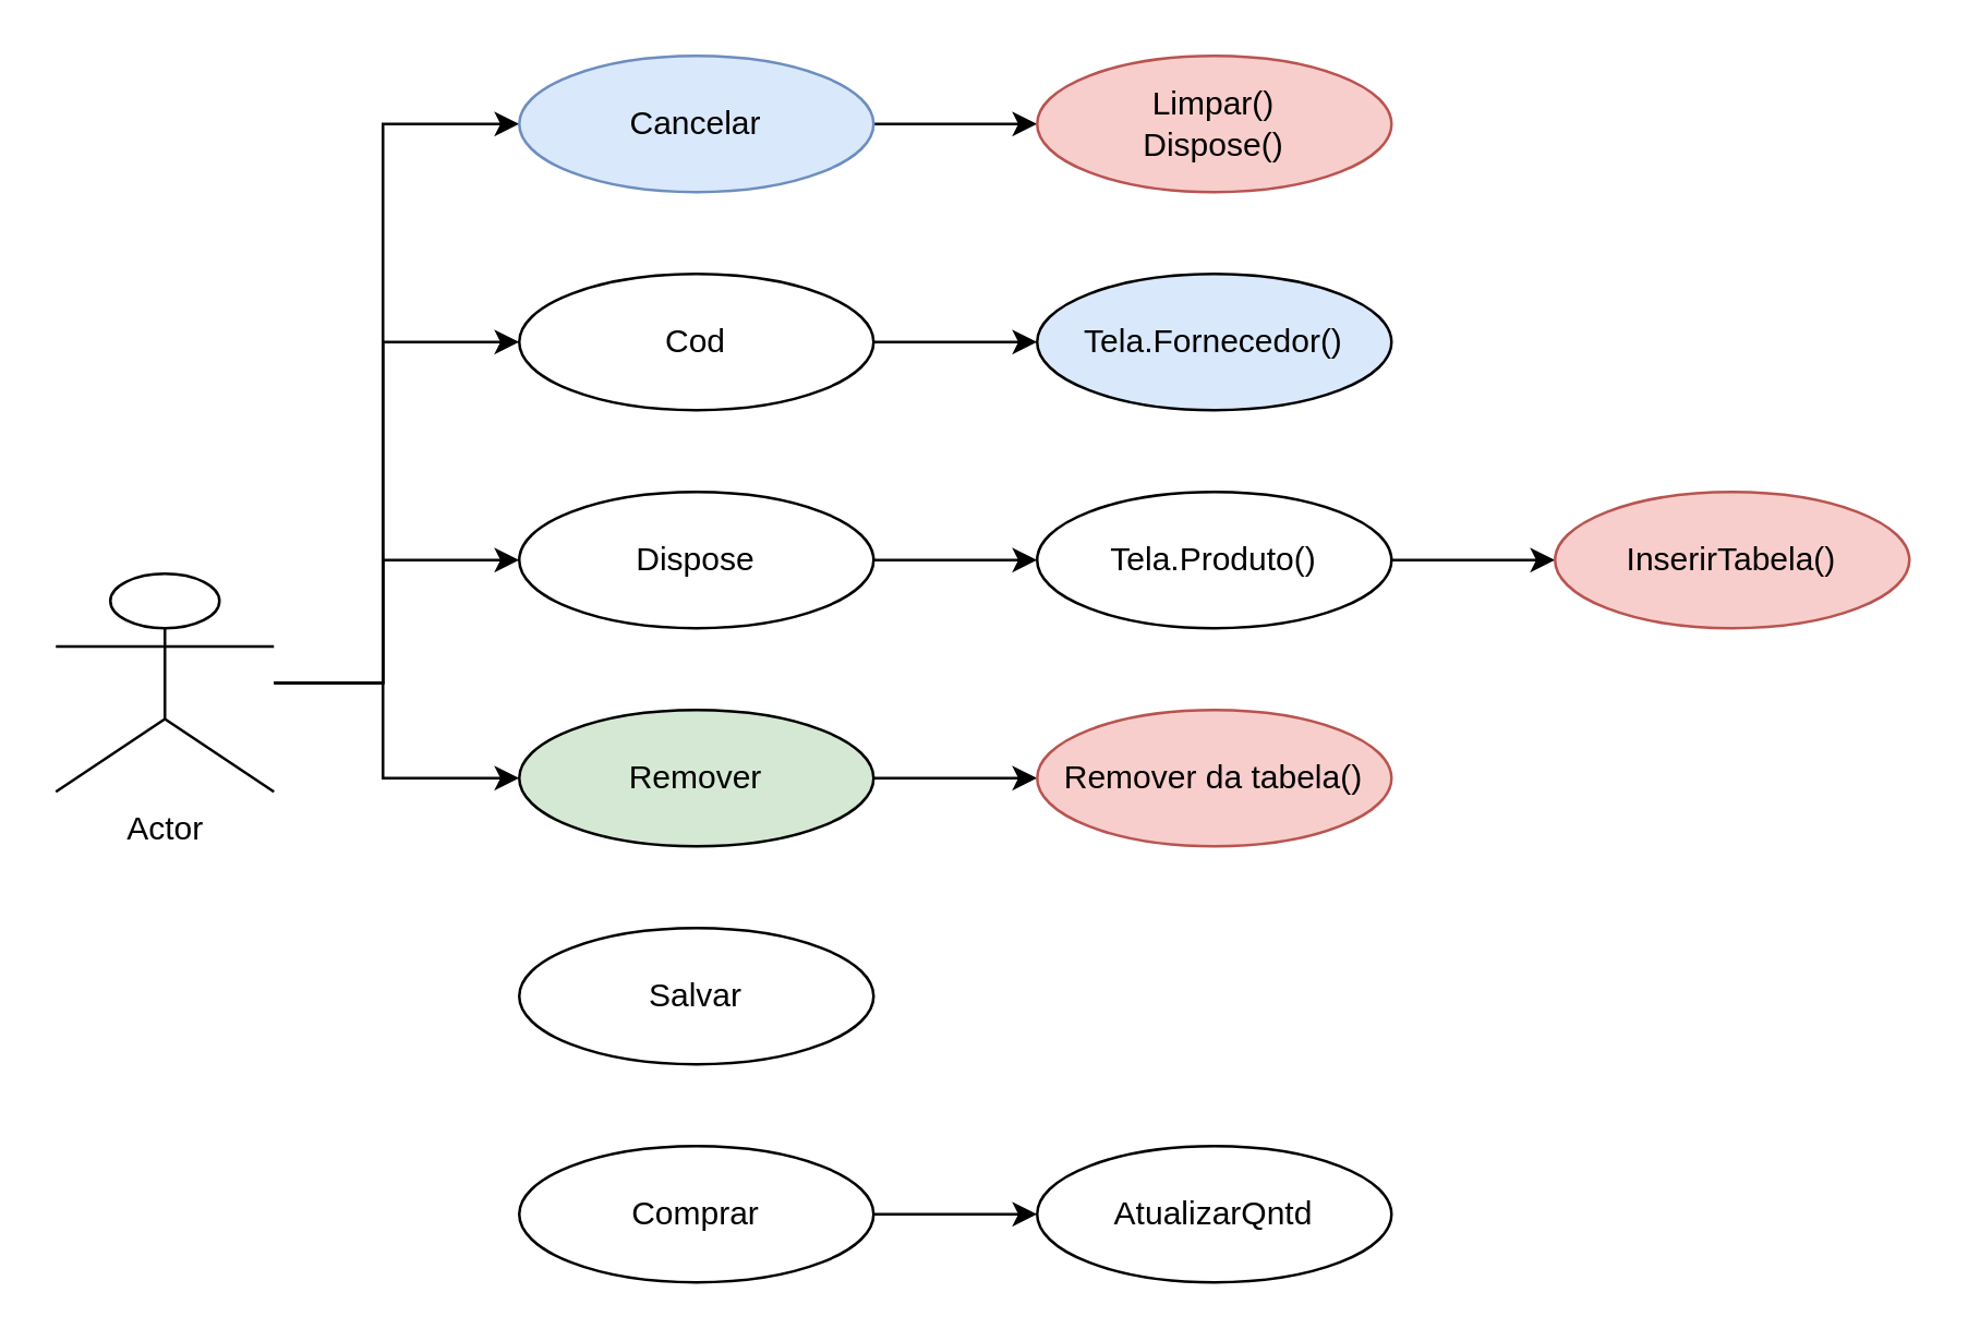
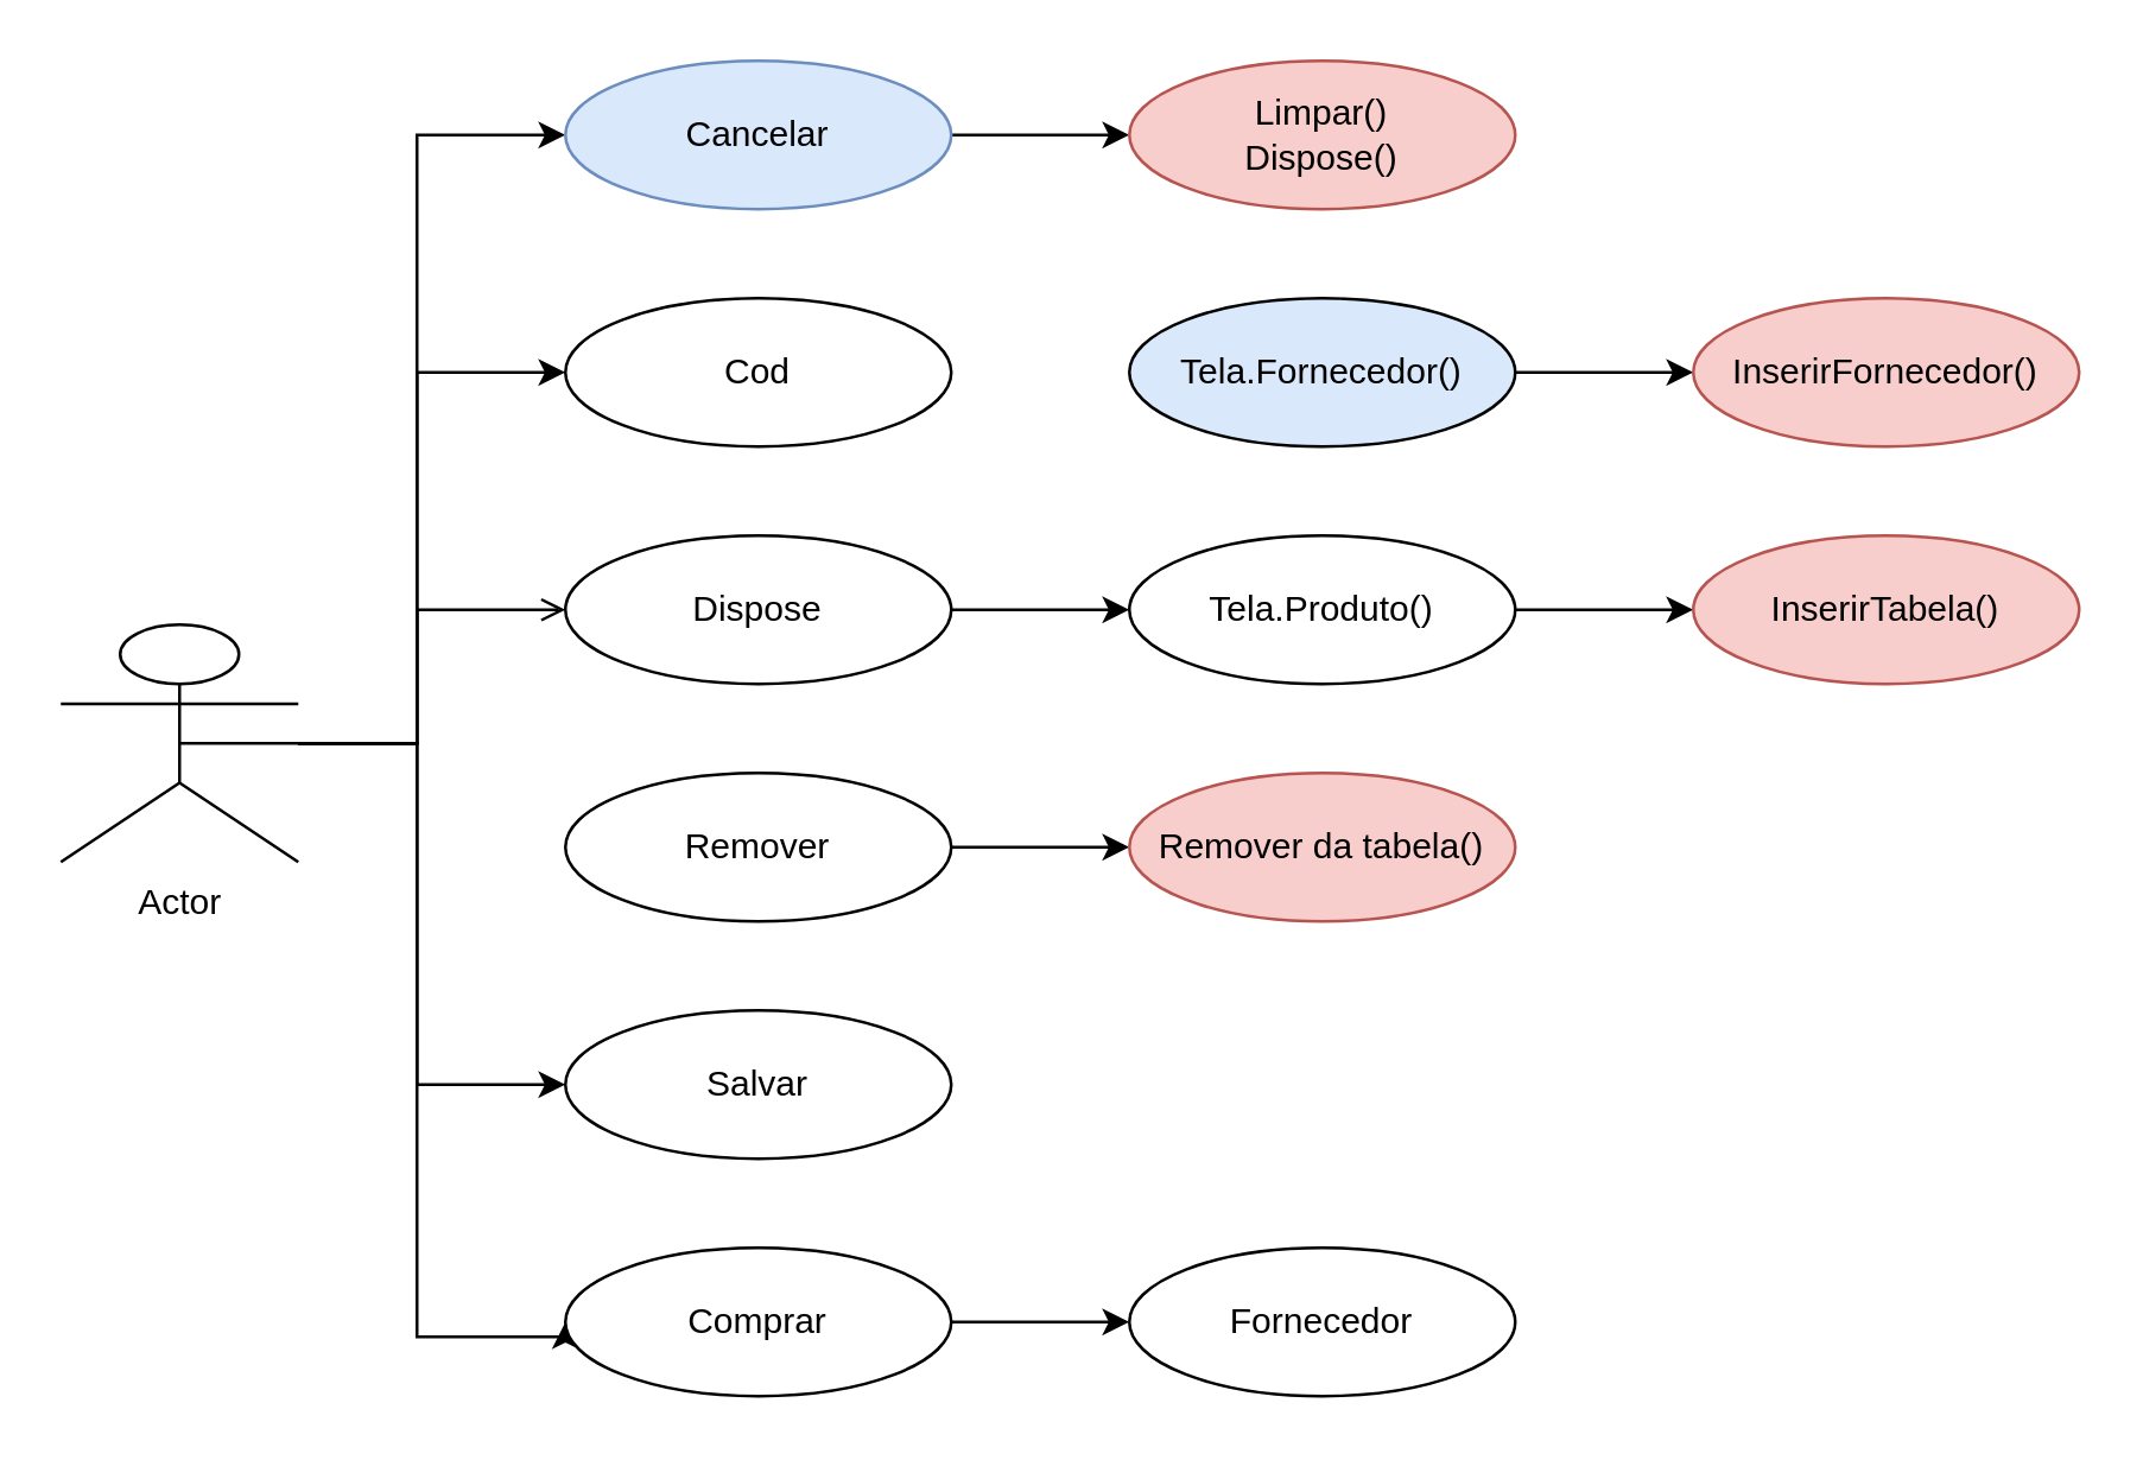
- <mxCell id="12" value="" style="edgeStyle=orthogonalEdgeStyle;rounded=0;orthogonalLoop=1;jettySize=auto;html=1;" edge="1" parent="1" source="13" target="15"><mxGeometry relative="1" as="geometry" /></mxCell>
+ <mxCell id="14" value="" style="edgeStyle=orthogonalEdgeStyle;rounded=0;orthogonalLoop=1;jettySize=auto;html=1;entryX=0;entryY=0.5;entryDx=0;entryDy=0;" edge="1" parent="1" source="15" target="16"><mxGeometry relative="1" as="geometry"><mxPoint x="570" y="125" as="targetPoint" /></mxGeometry></mxCell>
+ <mxCell id="16" value="&lt;font style=&quot;vertical-align: inherit&quot;&gt;&lt;font style=&quot;vertical-align: inherit&quot;&gt;&lt;font style=&quot;vertical-align: inherit&quot;&gt;&lt;font style=&quot;vertical-align: inherit&quot;&gt;InserirFornecedor()&lt;/font&gt;&lt;/font&gt;&lt;/font&gt;&lt;/font&gt;" style="ellipse;whiteSpace=wrap;html=1;fillColor=#f8cecc;strokeColor=#b85450;" vertex="1" parent="1"><mxGeometry x="570" y="100" width="130" height="50" as="geometry" /></mxCell>
- <mxCell id="3" value="" style="edgeStyle=orthogonalEdgeStyle;rounded=0;orthogonalLoop=1;jettySize=auto;html=1;entryX=0;entryY=0.5;entryDx=0;entryDy=0;" edge="1" parent="1" source="8" target="18"><mxGeometry relative="1" as="geometry"><Array as="points"><mxPoint x="140" y="250" /><mxPoint x="140" y="205" /></Array></mxGeometry></mxCell>
+ <mxCell id="3" value="" style="edgeStyle=orthogonalEdgeStyle;rounded=0;orthogonalLoop=1;jettySize=auto;html=1;entryX=0;entryY=0.5;entryDx=0;entryDy=0;endArrow=open;" edge="1" parent="1" source="8" target="18"><mxGeometry relative="1" as="geometry"><Array as="points"><mxPoint x="140" y="250" /><mxPoint x="140" y="205" /></Array></mxGeometry></mxCell>
- <mxCell id="2" value="" style="edgeStyle=orthogonalEdgeStyle;rounded=0;orthogonalLoop=1;jettySize=auto;html=1;" edge="1" parent="1" source="8" target="20"><mxGeometry relative="1" as="geometry"><Array as="points"><mxPoint x="140" y="250" /><mxPoint x="140" y="285" /></Array></mxGeometry></mxCell>
- <mxCell id="20" value="&lt;font style=&quot;vertical-align: inherit&quot;&gt;&lt;font style=&quot;vertical-align: inherit&quot;&gt;&lt;font style=&quot;vertical-align: inherit&quot;&gt;&lt;font style=&quot;vertical-align: inherit&quot;&gt;Remover&lt;/font&gt;&lt;/font&gt;&lt;/font&gt;&lt;/font&gt;" style="ellipse;whiteSpace=wrap;html=1;fillColor=#d5e8d4;" vertex="1" parent="1"><mxGeometry x="190" y="260" width="130" height="50" as="geometry" /></mxCell>
+ <mxCell id="20" value="&lt;font style=&quot;vertical-align: inherit&quot;&gt;&lt;font style=&quot;vertical-align: inherit&quot;&gt;&lt;font style=&quot;vertical-align: inherit&quot;&gt;&lt;font style=&quot;vertical-align: inherit&quot;&gt;Remover&lt;/font&gt;&lt;/font&gt;&lt;/font&gt;&lt;/font&gt;" style="ellipse;whiteSpace=wrap;html=1;" vertex="1" parent="1"><mxGeometry x="190" y="260" width="130" height="50" as="geometry" /></mxCell>
+ <mxCell id="7" style="edgeStyle=orthogonalEdgeStyle;rounded=0;orthogonalLoop=1;jettySize=auto;html=1;exitX=0.5;exitY=0.5;exitDx=0;exitDy=0;exitPerimeter=0;entryX=0;entryY=0.5;entryDx=0;entryDy=0;" edge="1" parent="1" source="8" target="21"><mxGeometry relative="1" as="geometry"><Array as="points"><mxPoint x="140" y="250" /><mxPoint x="140" y="365" /></Array></mxGeometry></mxCell>
+ <mxCell id="5" value="" style="edgeStyle=orthogonalEdgeStyle;rounded=0;orthogonalLoop=1;jettySize=auto;html=1;entryX=0;entryY=0.5;entryDx=0;entryDy=0;" edge="1" parent="1" source="8" target="23"><mxGeometry relative="1" as="geometry"><Array as="points"><mxPoint x="140" y="250" /><mxPoint x="140" y="450" /><mxPoint x="190" y="450" /></Array></mxGeometry></mxCell>
- <mxCell id="28" value="AtualizarQntd" style="ellipse;whiteSpace=wrap;html=1;" vertex="1" parent="1"><mxGeometry x="380" y="420" width="130" height="50" as="geometry" /></mxCell>
+ <mxCell id="28" value="Fornecedor" style="ellipse;whiteSpace=wrap;html=1;" vertex="1" parent="1"><mxGeometry x="380" y="420" width="130" height="50" as="geometry" /></mxCell>
